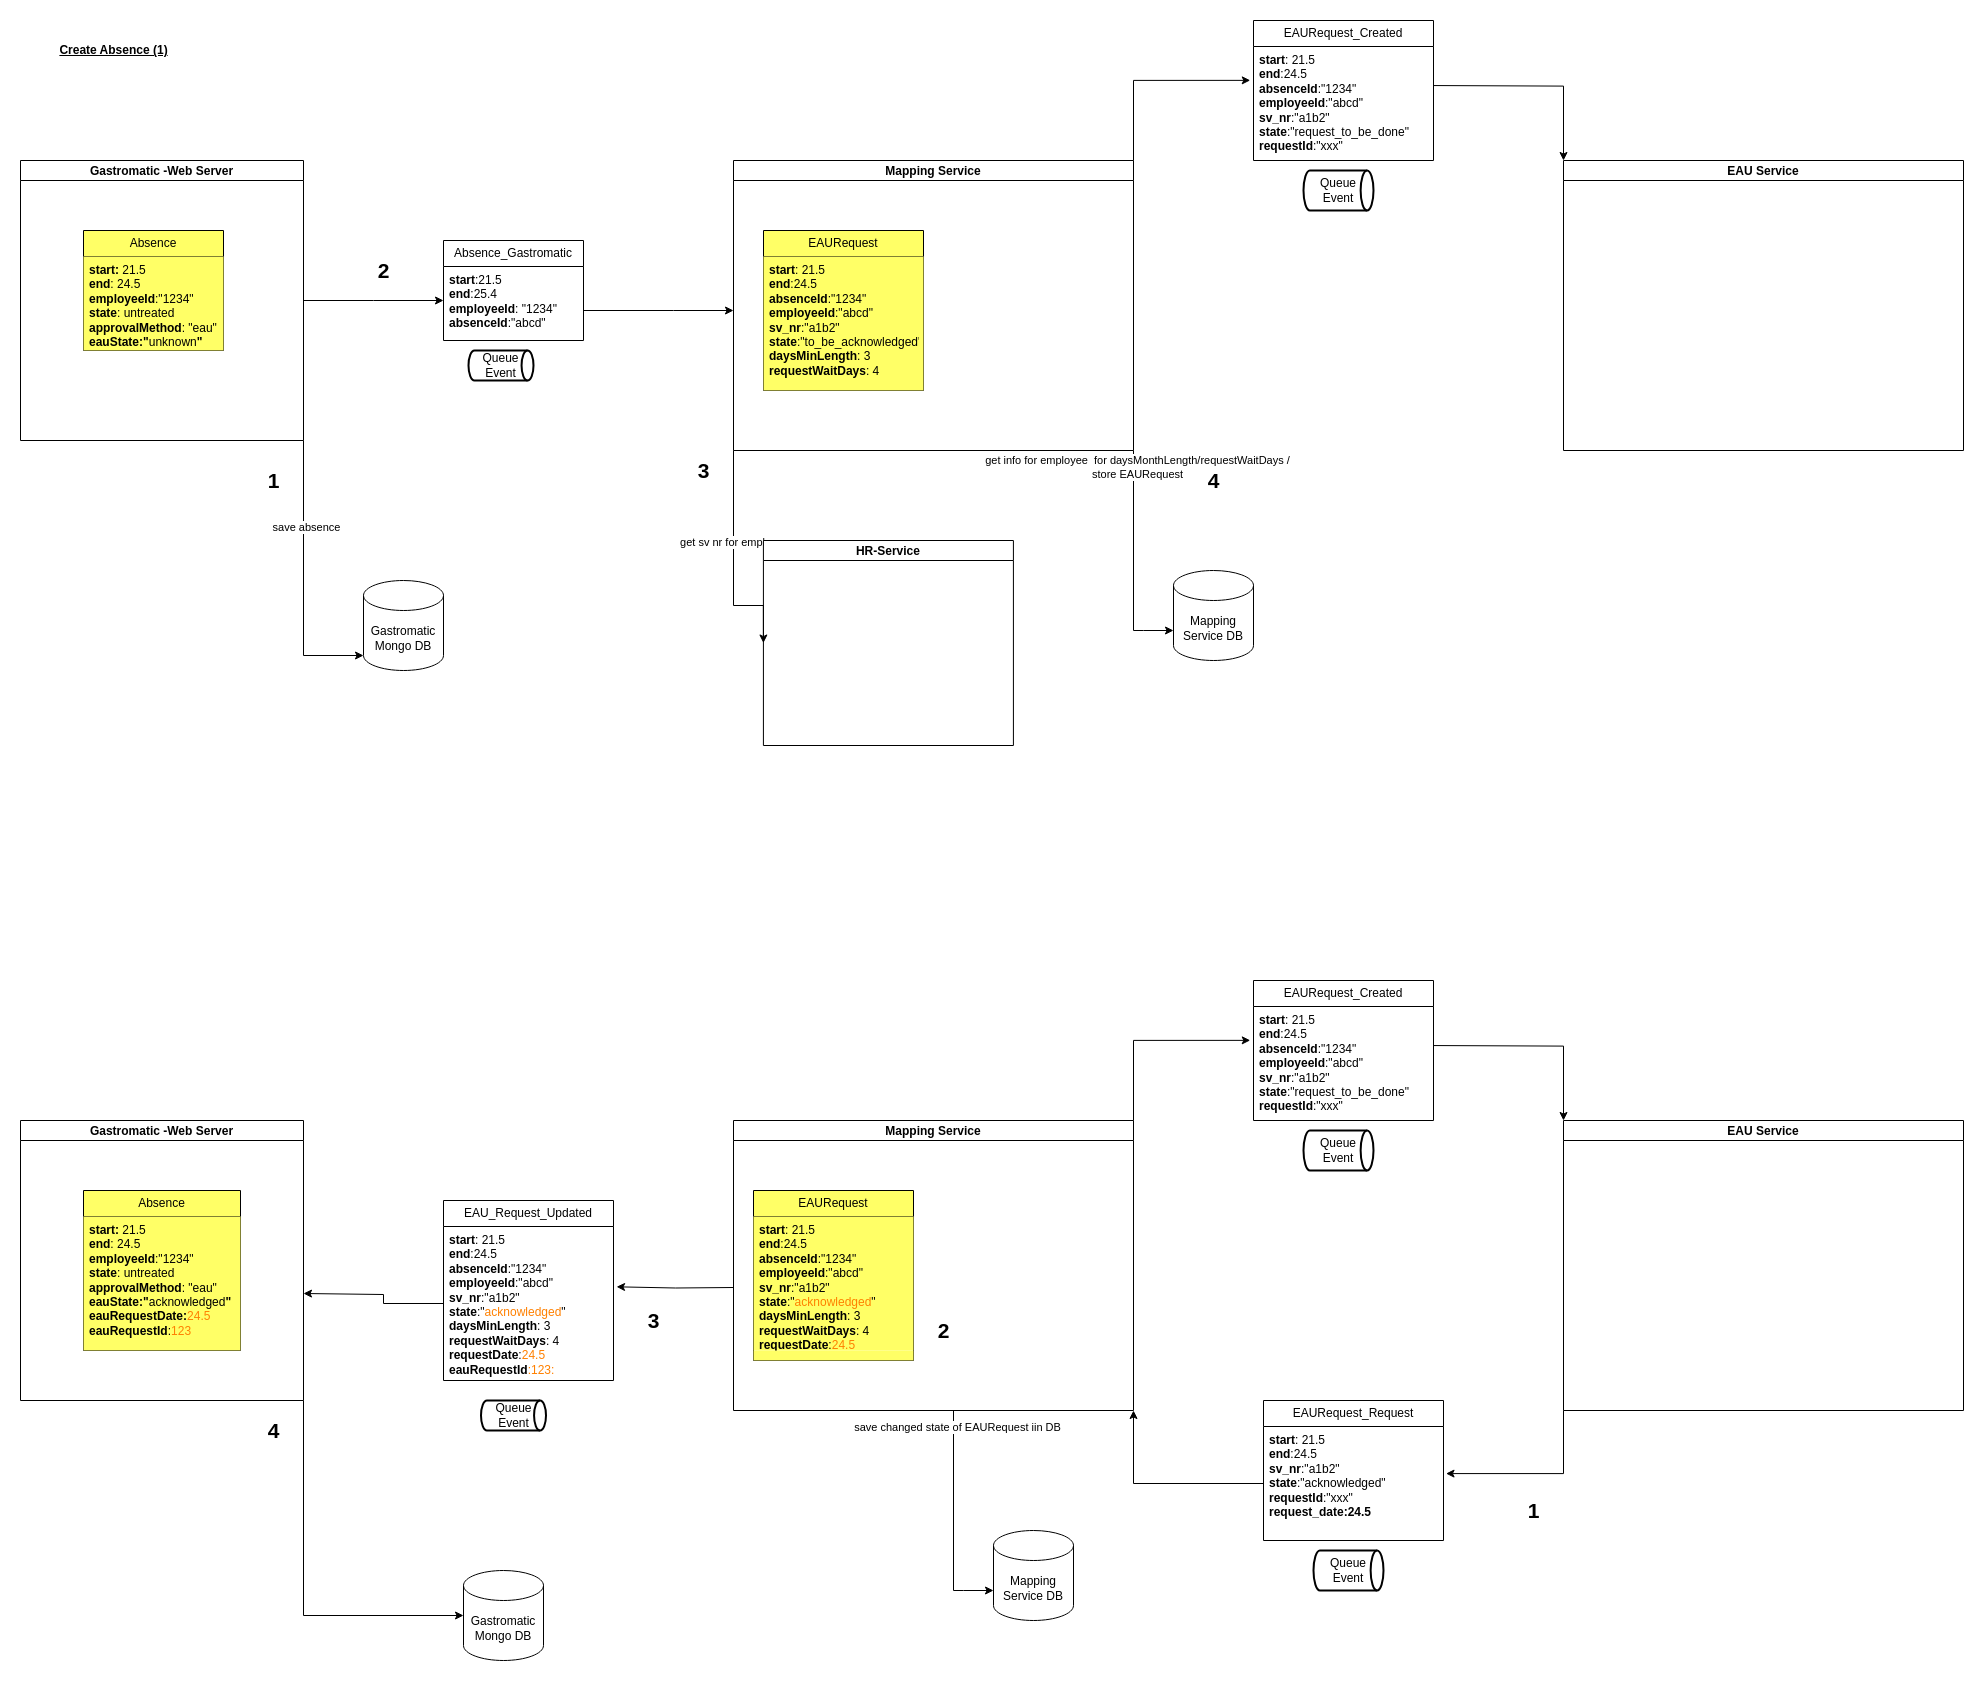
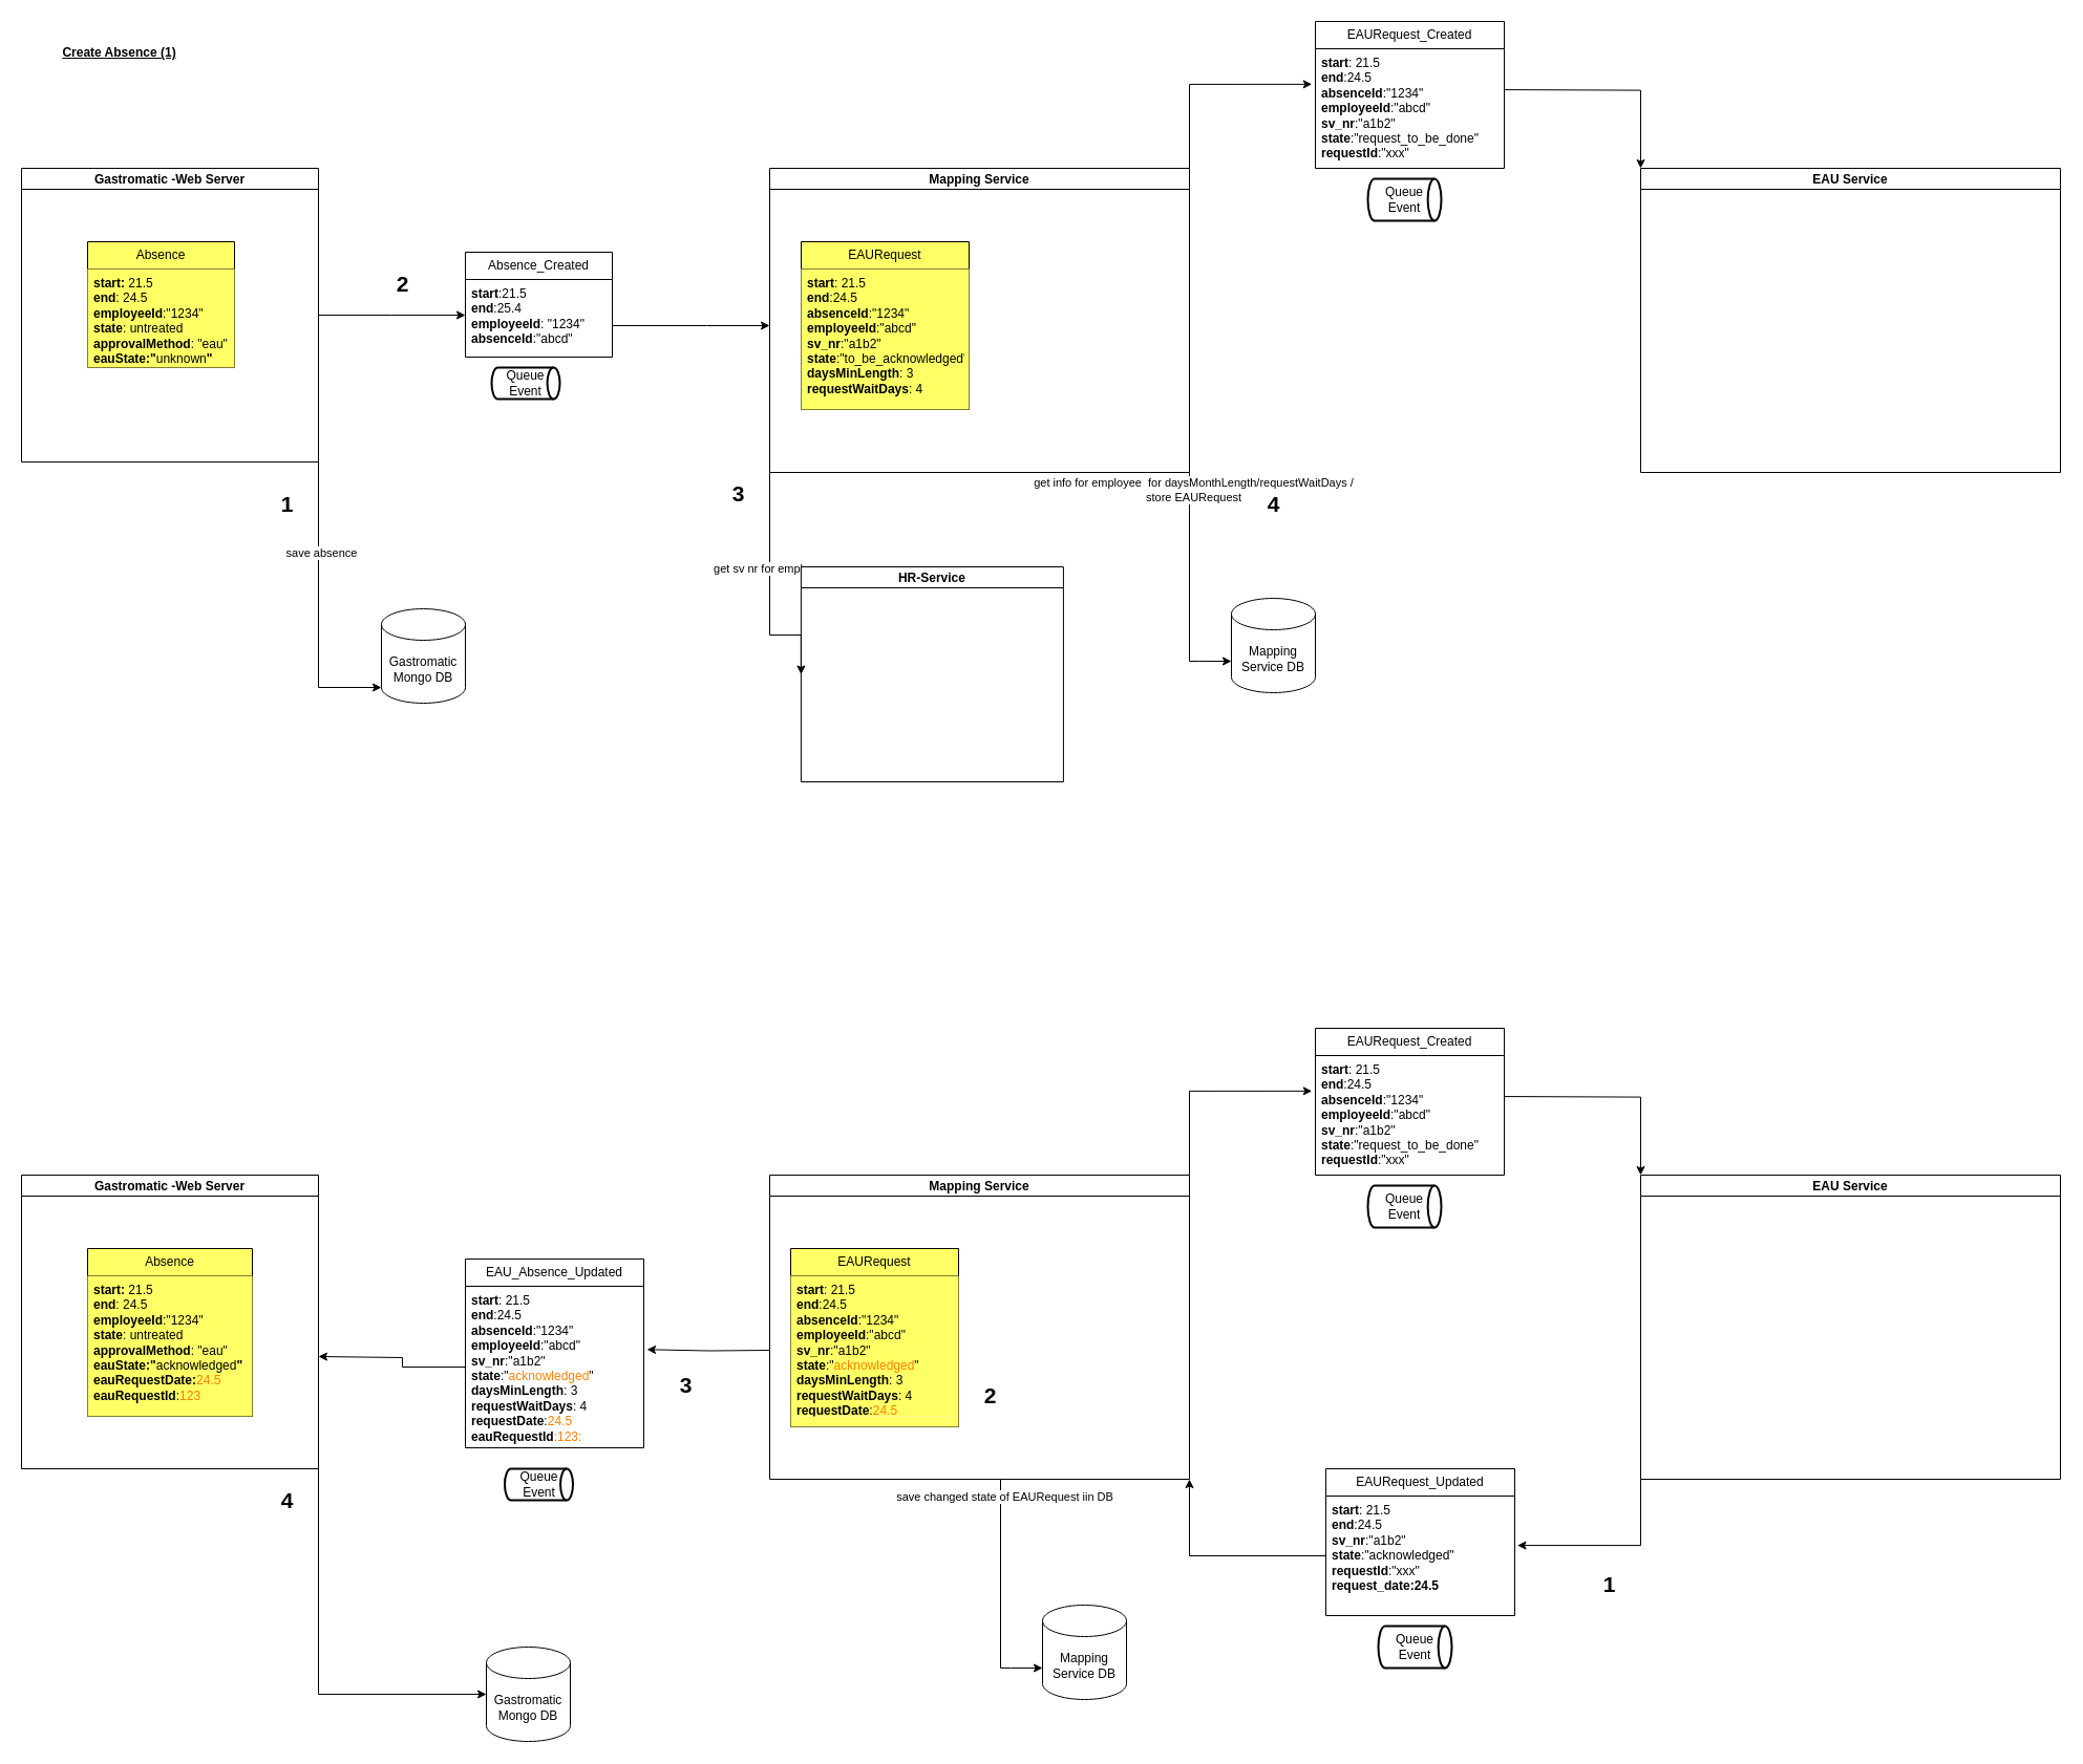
- <mxCell id="9" value="Absence_Gastromatic" style="swimlane;fontStyle=0;childLayout=stackLayout;horizontal=1;startSize=26;fillColor=none;horizontalStack=0;resizeParent=1;resizeParentMax=0;resizeLast=0;collapsible=1;marginBottom=0;whiteSpace=wrap;html=1;" vertex="1" parent="1"><mxGeometry x="443" y="240" width="140" height="100" as="geometry" /></mxCell>
+ <mxCell id="9" value="Absence_Created" style="swimlane;fontStyle=0;childLayout=stackLayout;horizontal=1;startSize=26;fillColor=none;horizontalStack=0;resizeParent=1;resizeParentMax=0;resizeLast=0;collapsible=1;marginBottom=0;whiteSpace=wrap;html=1;" vertex="1" parent="1"><mxGeometry x="443" y="240" width="140" height="100" as="geometry" /></mxCell>
- <mxCell id="29" value="EAU_Request_Updated" style="swimlane;fontStyle=0;childLayout=stackLayout;horizontal=1;startSize=26;fillColor=none;horizontalStack=0;resizeParent=1;resizeParentMax=0;resizeLast=0;collapsible=1;marginBottom=0;whiteSpace=wrap;html=1;" vertex="1" parent="1"><mxGeometry x="443" y="1200" width="170" height="180" as="geometry" /></mxCell>
+ <mxCell id="29" value="EAU_Absence_Updated" style="swimlane;fontStyle=0;childLayout=stackLayout;horizontal=1;startSize=26;fillColor=none;horizontalStack=0;resizeParent=1;resizeParentMax=0;resizeLast=0;collapsible=1;marginBottom=0;whiteSpace=wrap;html=1;" vertex="1" parent="1"><mxGeometry x="443" y="1200" width="170" height="180" as="geometry" /></mxCell>
- <mxCell id="47" value="EAURequest_Request" style="swimlane;fontStyle=0;childLayout=stackLayout;horizontal=1;startSize=26;fillColor=none;horizontalStack=0;resizeParent=1;resizeParentMax=0;resizeLast=0;collapsible=1;marginBottom=0;whiteSpace=wrap;html=1;" vertex="1" parent="1"><mxGeometry x="1263" y="1400" width="180" height="140" as="geometry" /></mxCell>
+ <mxCell id="47" value="EAURequest_Updated" style="swimlane;fontStyle=0;childLayout=stackLayout;horizontal=1;startSize=26;fillColor=none;horizontalStack=0;resizeParent=1;resizeParentMax=0;resizeLast=0;collapsible=1;marginBottom=0;whiteSpace=wrap;html=1;" vertex="1" parent="1"><mxGeometry x="1263" y="1400" width="180" height="140" as="geometry" /></mxCell>
